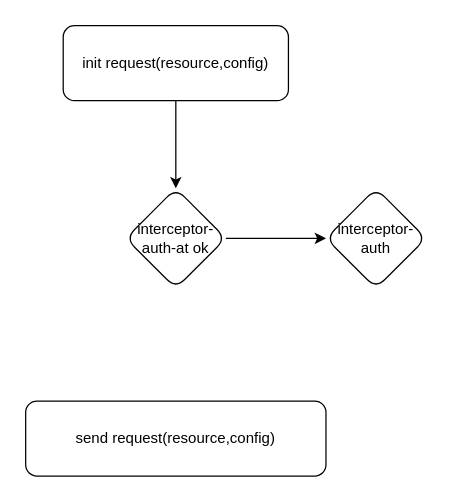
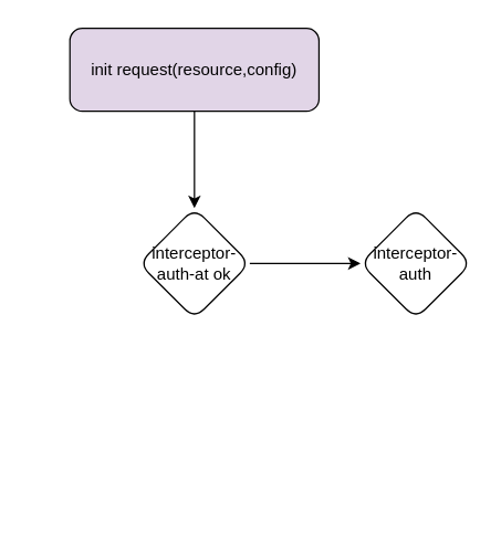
- <mxCell id="3" value="init request(resource,config)" style="rounded=1;whiteSpace=wrap;html=1;" vertex="1" parent="1"><mxGeometry x="50" y="20" width="180" height="60" as="geometry" /></mxCell>
+ <mxCell id="3" value="init request(resource,config)" style="rounded=1;whiteSpace=wrap;html=1;fillColor=#e1d5e7;" vertex="1" parent="1"><mxGeometry x="50" y="20" width="180" height="60" as="geometry" /></mxCell>
- <mxCell id="6" value="send request(resource,config)" style="whiteSpace=wrap;html=1;rounded=1;" vertex="1" parent="1"><mxGeometry x="20" y="320" width="240" height="60" as="geometry" /></mxCell>
